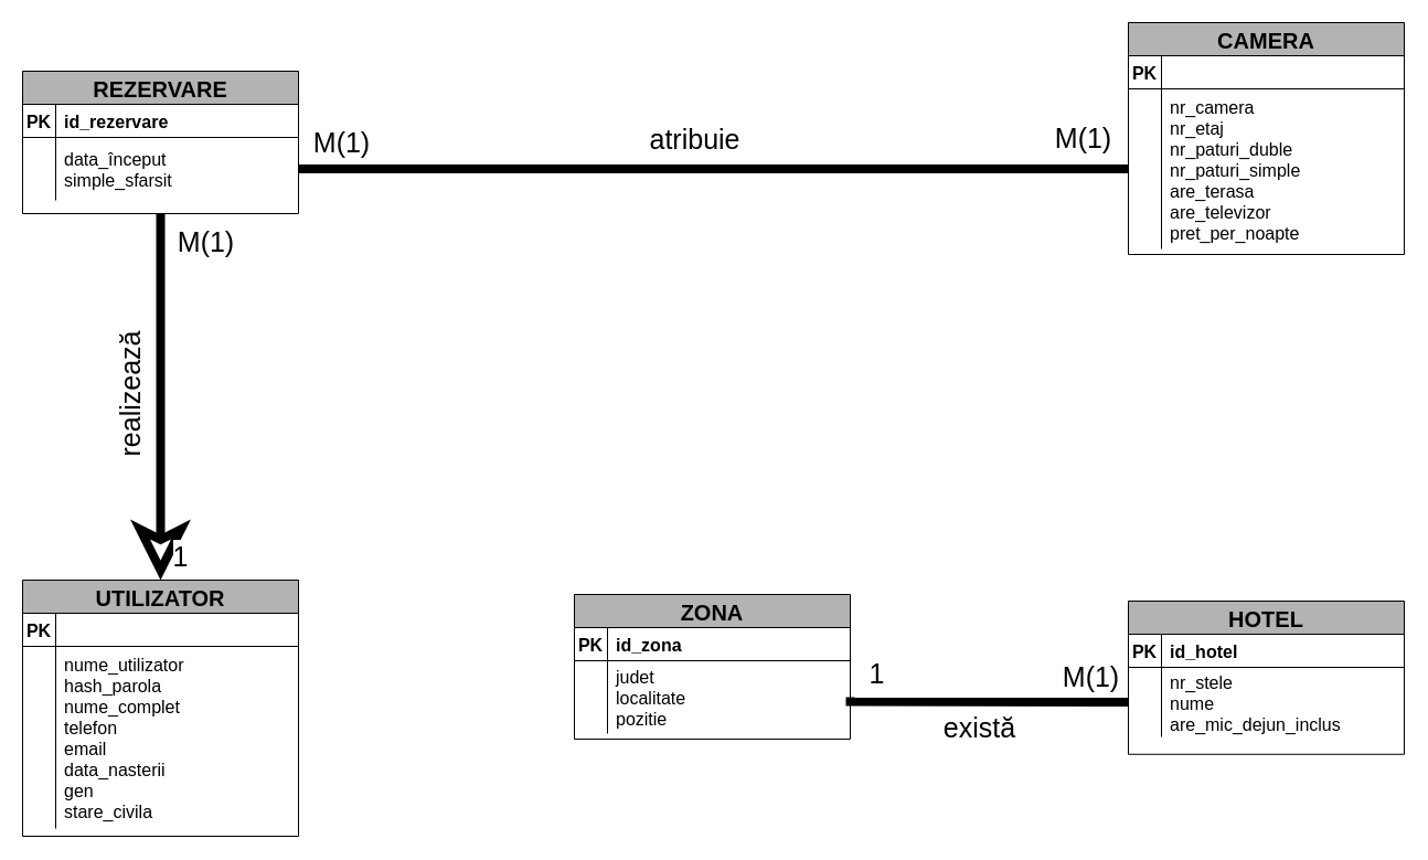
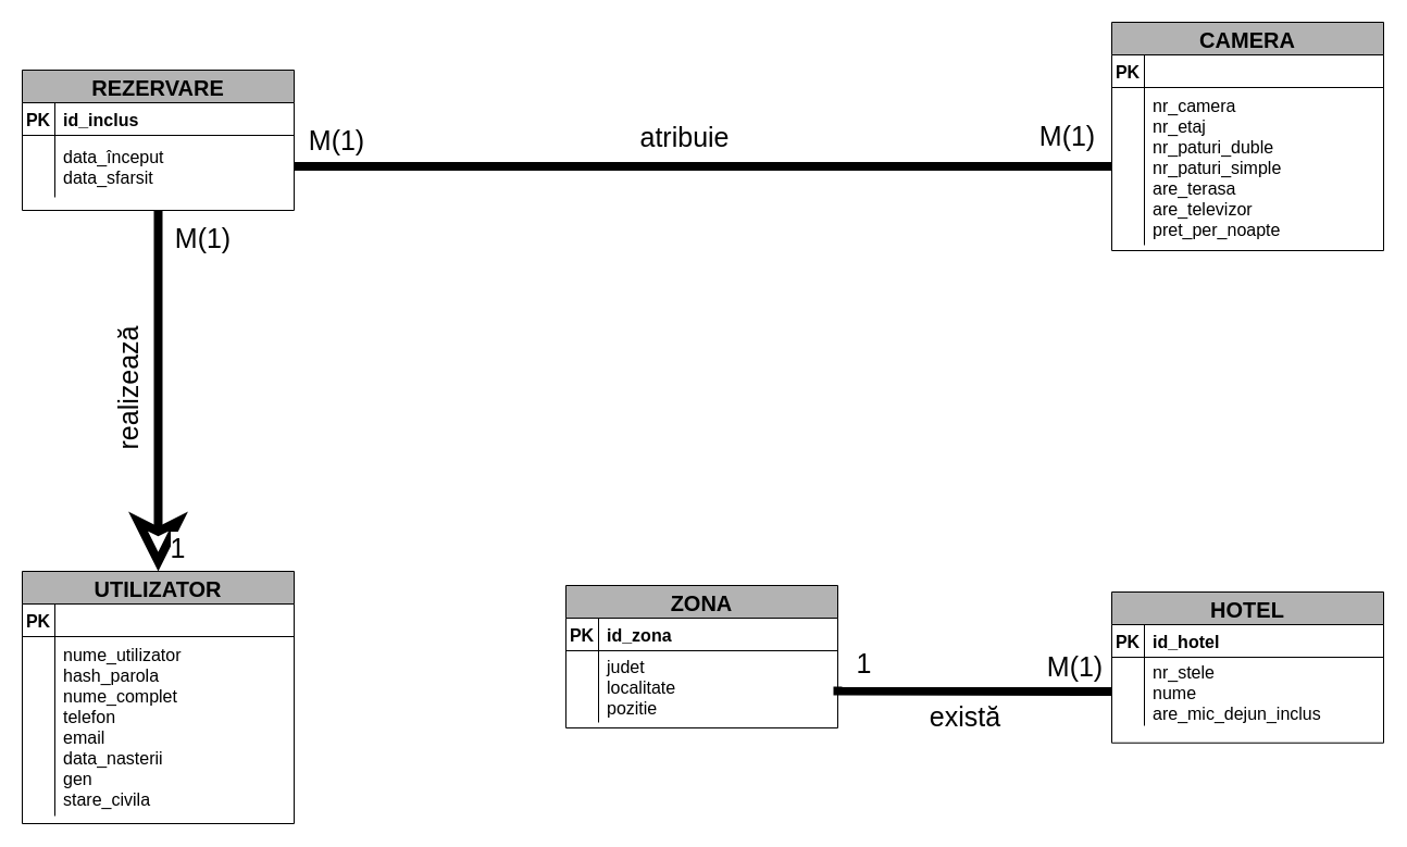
- <mxCell id="11" value="id_rezervare" style="shape=partialRectangle;overflow=hidden;connectable=0;fillColor=none;top=0;left=0;bottom=0;right=0;align=left;spacingLeft=6;fontStyle=1;fontColor=#000000;fontSize=16;" parent="9" vertex="1"><mxGeometry x="30" width="220" height="30" as="geometry"><mxRectangle width="220" height="30" as="alternateBounds" /></mxGeometry></mxCell>
+ <mxCell id="11" value="id_inclus" style="shape=partialRectangle;overflow=hidden;connectable=0;fillColor=none;top=0;left=0;bottom=0;right=0;align=left;spacingLeft=6;fontStyle=1;fontColor=#000000;fontSize=16;" parent="9" vertex="1"><mxGeometry x="30" width="220" height="30" as="geometry"><mxRectangle width="220" height="30" as="alternateBounds" /></mxGeometry></mxCell>
- <mxCell id="14" value="data_început&#10;simple_sfarsit" style="shape=partialRectangle;overflow=hidden;connectable=0;fillColor=none;top=0;left=0;bottom=0;right=0;align=left;spacingLeft=6;fontColor=#000000;fontSize=16;" parent="12" vertex="1"><mxGeometry x="30" width="220" height="57" as="geometry"><mxRectangle width="220" height="57" as="alternateBounds" /></mxGeometry></mxCell>
+ <mxCell id="14" value="data_început&#10;data_sfarsit" style="shape=partialRectangle;overflow=hidden;connectable=0;fillColor=none;top=0;left=0;bottom=0;right=0;align=left;spacingLeft=6;fontColor=#000000;fontSize=16;" parent="12" vertex="1"><mxGeometry x="30" width="220" height="57" as="geometry"><mxRectangle width="220" height="57" as="alternateBounds" /></mxGeometry></mxCell>
